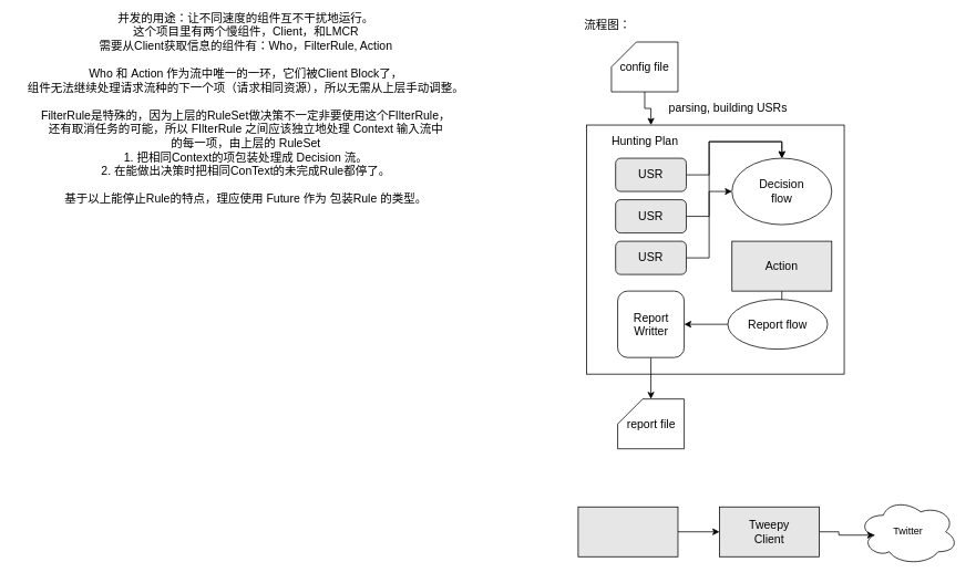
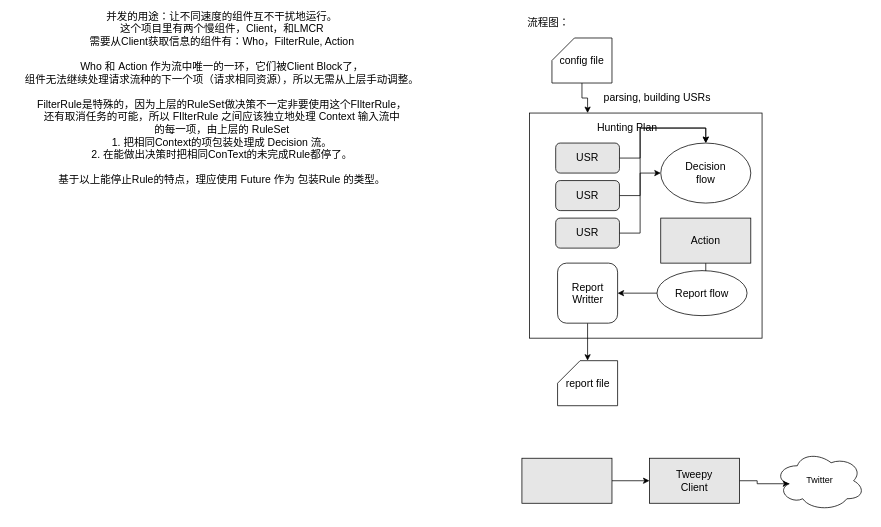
- <mxCell id="8" value="&lt;span&gt;Hunting Plan&lt;/span&gt;" style="text;html=1;align=center;verticalAlign=middle;resizable=0;points=[];autosize=1;strokeColor=none;fillColor=none;fontSize=14;" parent="1" vertex="1"><mxGeometry x="725" y="160" width="100" height="20" as="geometry" /></mxCell>
+ <mxCell id="8" value="&lt;span&gt;Hunting Plan&lt;/span&gt;" style="text;html=1;align=center;verticalAlign=middle;resizable=0;points=[];autosize=1;strokeColor=none;fillColor=none;fontSize=14;" parent="1" vertex="1"><mxGeometry x="785" y="160" width="100" height="20" as="geometry" /></mxCell>
